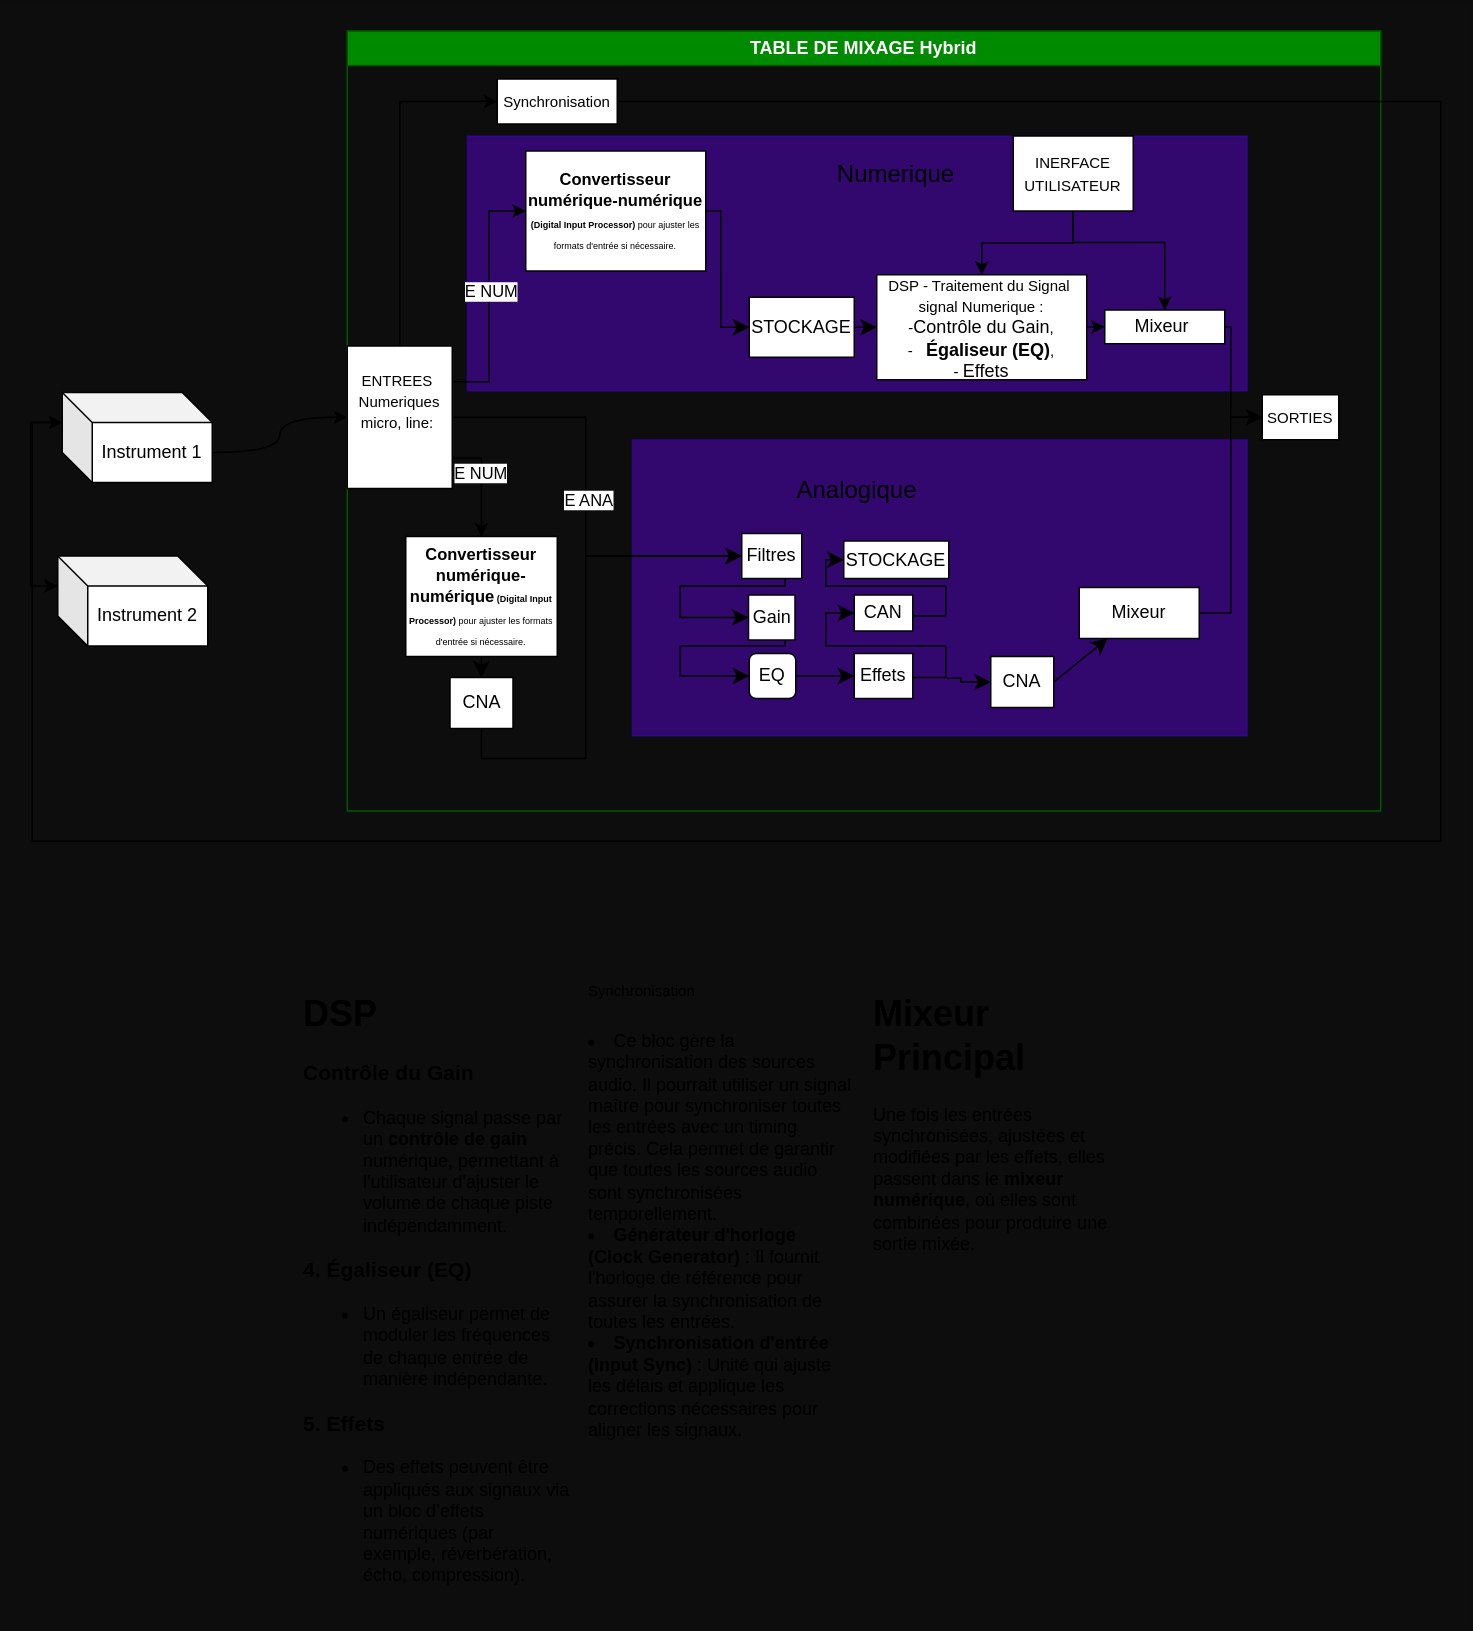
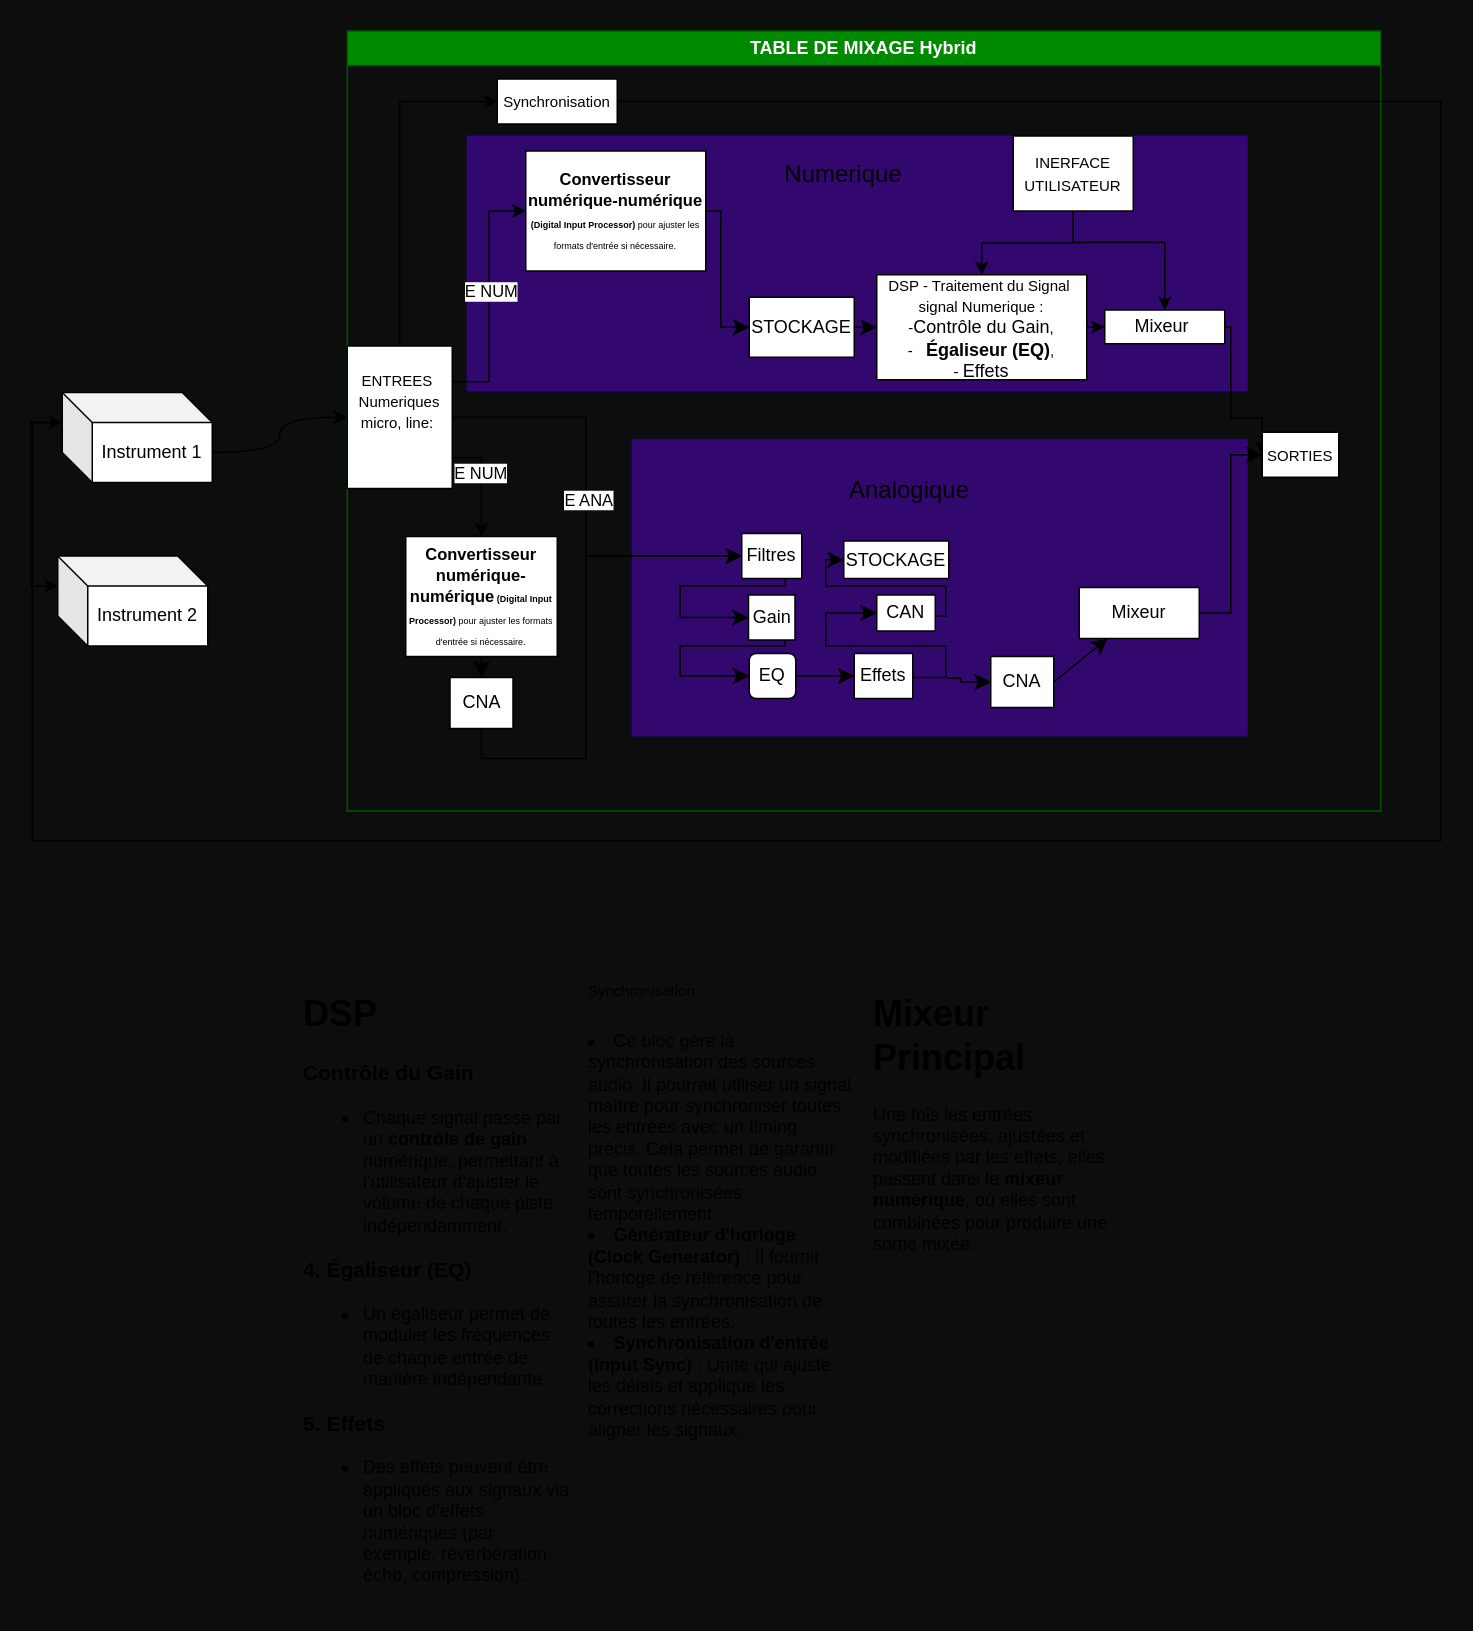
- <mxCell id="40" value="Numerique" style="text;html=1;align=center;verticalAlign=middle;whiteSpace=wrap;rounded=0;fontSize=16;" parent="5" vertex="1"><mxGeometry x="335.5" y="80" width="60" height="30" as="geometry" /></mxCell>
+ <mxCell id="40" value="Numerique" style="text;html=1;align=center;verticalAlign=middle;whiteSpace=wrap;rounded=0;fontSize=16;" parent="5" vertex="1"><mxGeometry x="300.5" y="80" width="60" height="30" as="geometry" /></mxCell>
- <mxCell id="16" value="&lt;span style=&quot;font-size: 10px;&quot;&gt;SORTIES&lt;/span&gt;" style="rounded=0;whiteSpace=wrap;html=1;" parent="5" vertex="1"><mxGeometry x="610" y="242.5" width="51" height="30" as="geometry" /></mxCell>
+ <mxCell id="16" value="&lt;span style=&quot;font-size: 10px;&quot;&gt;SORTIES&lt;/span&gt;" style="rounded=0;whiteSpace=wrap;html=1;" parent="5" vertex="1"><mxGeometry x="610" y="267.5" width="51" height="30" as="geometry" /></mxCell>
- <mxCell id="41" value="Analogique" style="text;html=1;align=center;verticalAlign=middle;whiteSpace=wrap;rounded=0;fontSize=16;" parent="5" vertex="1"><mxGeometry x="310" y="291" width="60" height="30" as="geometry" /></mxCell>
+ <mxCell id="41" value="Analogique" style="text;html=1;align=center;verticalAlign=middle;whiteSpace=wrap;rounded=0;fontSize=16;" parent="5" vertex="1"><mxGeometry x="345" y="291" width="60" height="30" as="geometry" /></mxCell>
- <mxCell id="36" value="CAN" style="rounded=0;whiteSpace=wrap;html=1;" parent="5" vertex="1"><mxGeometry x="338" y="376" width="39" height="24" as="geometry" /></mxCell>
+ <mxCell id="36" value="CAN" style="rounded=0;whiteSpace=wrap;html=1;" parent="5" vertex="1"><mxGeometry x="353" y="376" width="39" height="24" as="geometry" /></mxCell>
